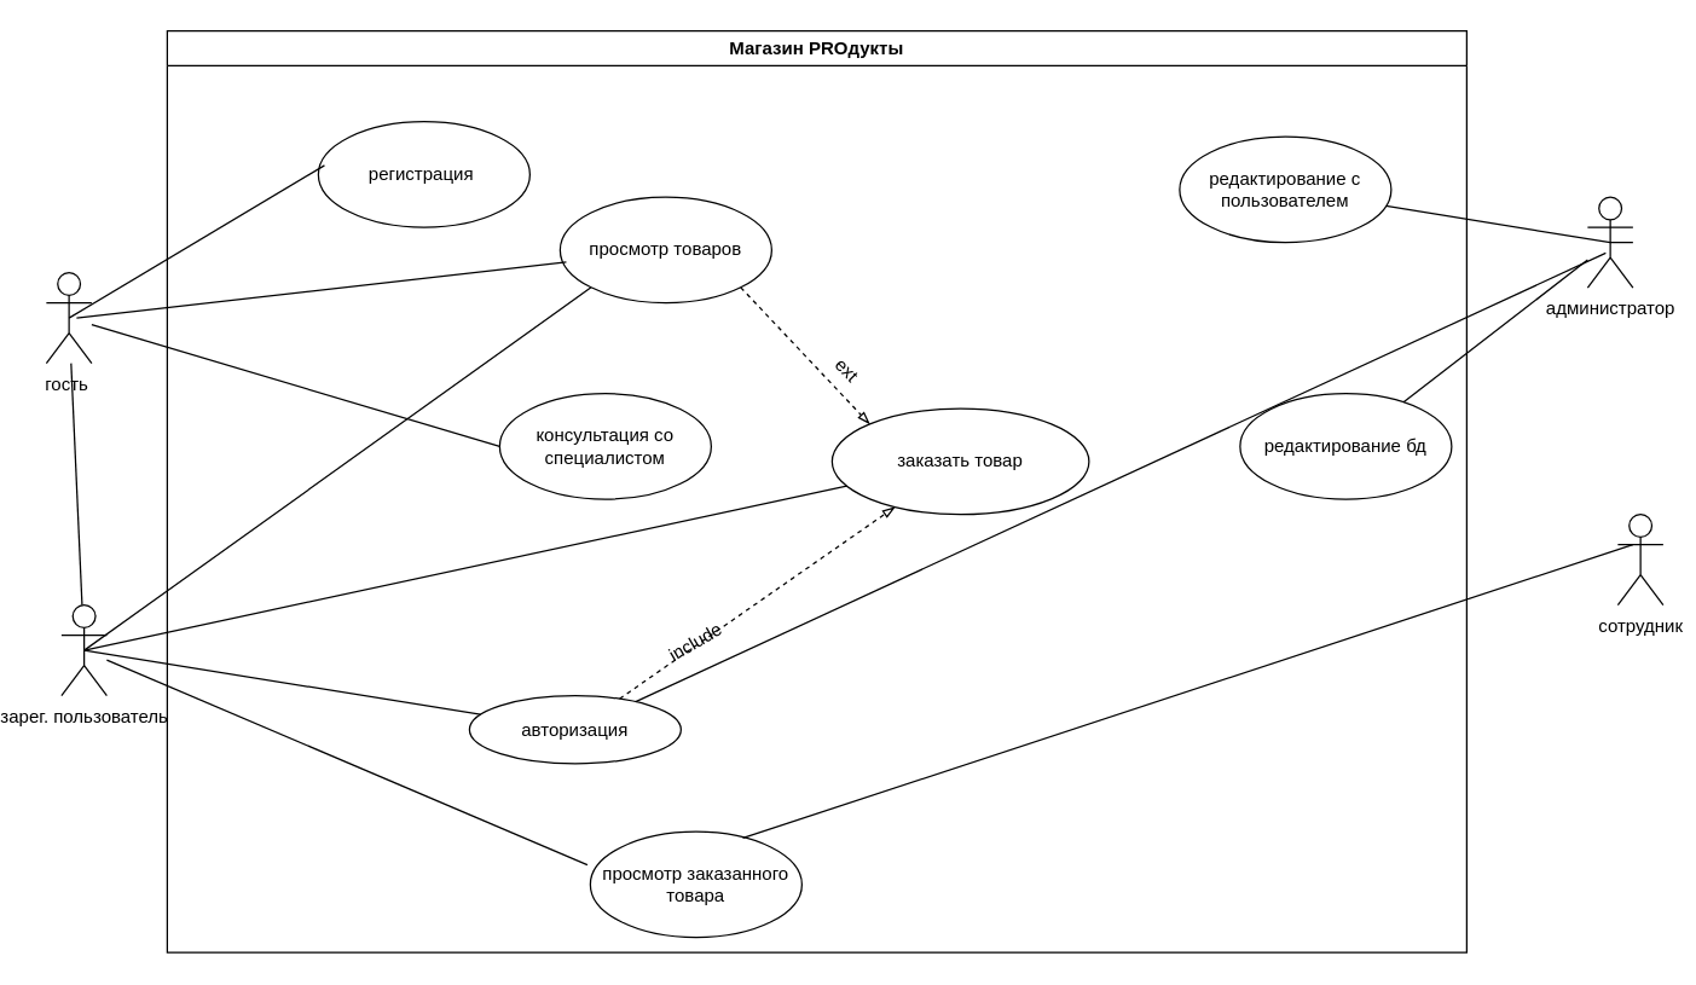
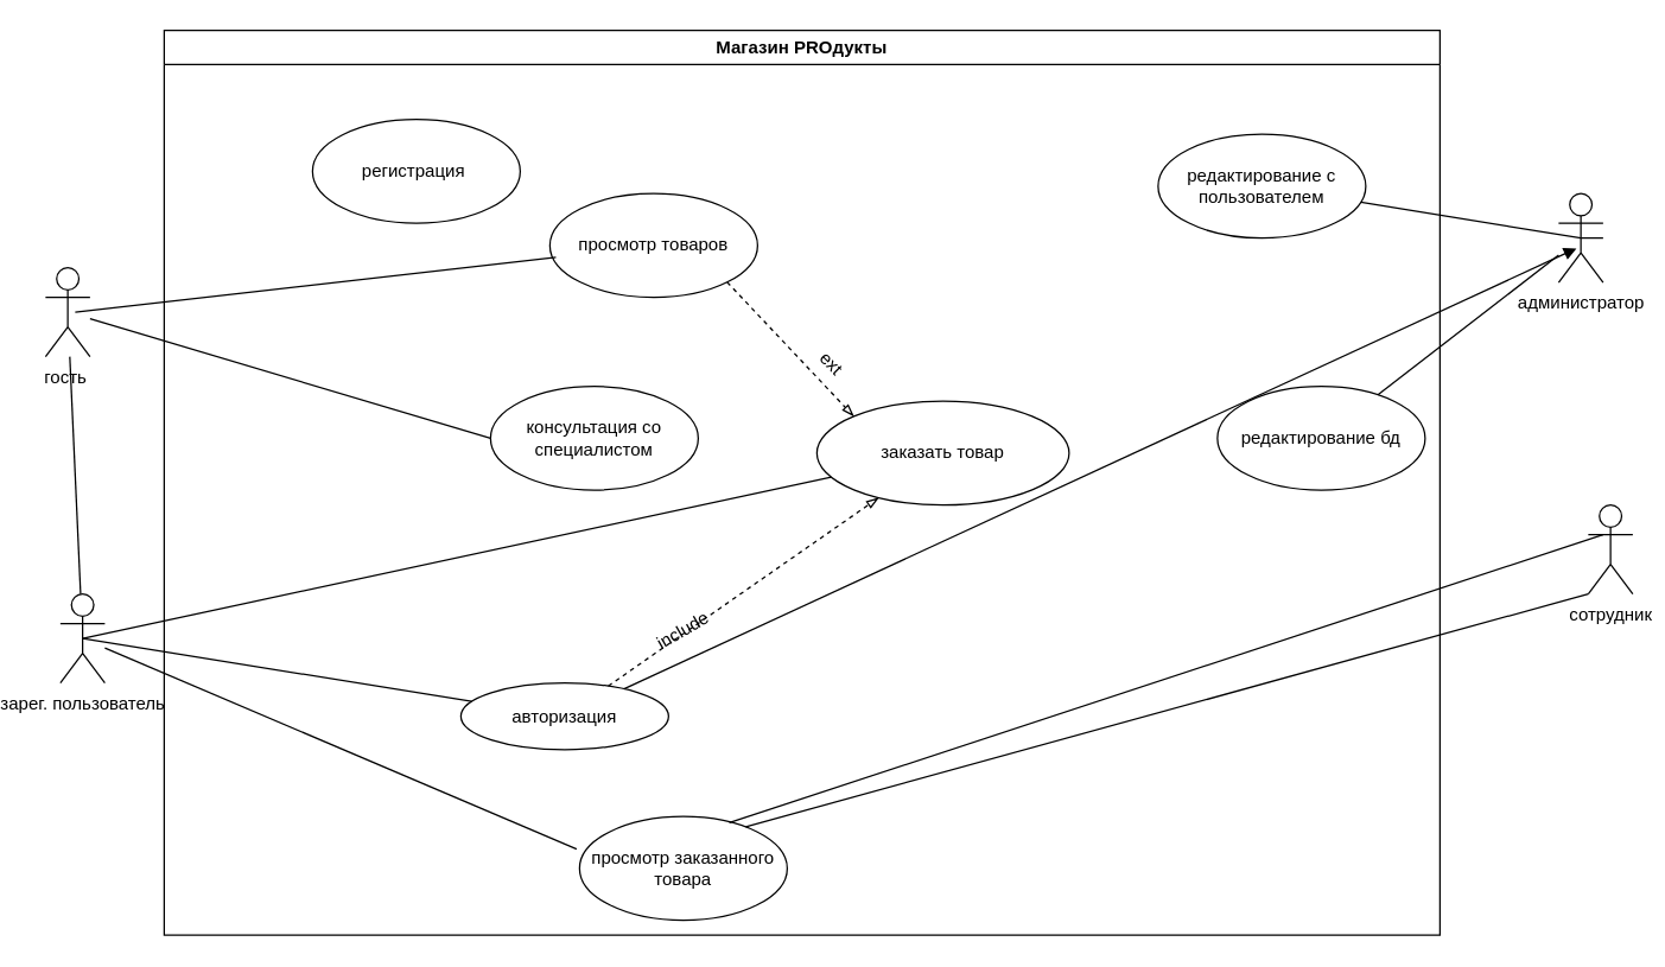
- <mxCell id="20" value="" style="endArrow=none;html=1;rounded=0;entryX=0.029;entryY=0.414;entryDx=0;entryDy=0;entryPerimeter=0;exitX=0.5;exitY=0.5;exitDx=0;exitDy=0;exitPerimeter=0;" parent="1" source="15" target="5" edge="1"><mxGeometry width="50" height="50" relative="1" as="geometry"><mxPoint x="70" y="390" as="sourcePoint" /><mxPoint x="120" y="340" as="targetPoint" /></mxGeometry></mxCell>
- <mxCell id="18" value="" style="endArrow=none;html=1;rounded=0;entryX=0.4;entryY=0.617;entryDx=0;entryDy=0;entryPerimeter=0;" parent="1" source="4" target="31" edge="1"><mxGeometry width="50" height="50" relative="1" as="geometry"><mxPoint x="860" y="149" as="sourcePoint" /><mxPoint x="1055" y="160" as="targetPoint" /></mxGeometry></mxCell>
+ <mxCell id="18" value="" style="endArrow=block;html=1;rounded=0;entryX=0.4;entryY=0.617;entryDx=0;entryDy=0;entryPerimeter=0;" parent="1" source="4" target="31" edge="1"><mxGeometry width="50" height="50" relative="1" as="geometry"><mxPoint x="860" y="149" as="sourcePoint" /><mxPoint x="1055" y="160" as="targetPoint" /></mxGeometry></mxCell>
- <mxCell id="24" value="" style="endArrow=none;html=1;rounded=0;exitX=0.5;exitY=0.5;exitDx=0;exitDy=0;exitPerimeter=0;entryX=0;entryY=1;entryDx=0;entryDy=0;" parent="1" source="2" target="7" edge="1"><mxGeometry width="50" height="50" relative="1" as="geometry"><mxPoint x="65" y="210" as="sourcePoint" /><mxPoint x="292" y="286" as="targetPoint" /></mxGeometry></mxCell>
+ <mxCell id="19" value="" style="endArrow=none;html=1;rounded=0;entryX=0;entryY=1;entryDx=0;entryDy=0;entryPerimeter=0;exitX=0.8;exitY=0.1;exitDx=0;exitDy=0;exitPerimeter=0;" parent="1" source="9" target="16" edge="1"><mxGeometry width="50" height="50" relative="1" as="geometry"><mxPoint x="860" y="339" as="sourcePoint" /><mxPoint x="1055" y="350" as="targetPoint" /></mxGeometry></mxCell>
